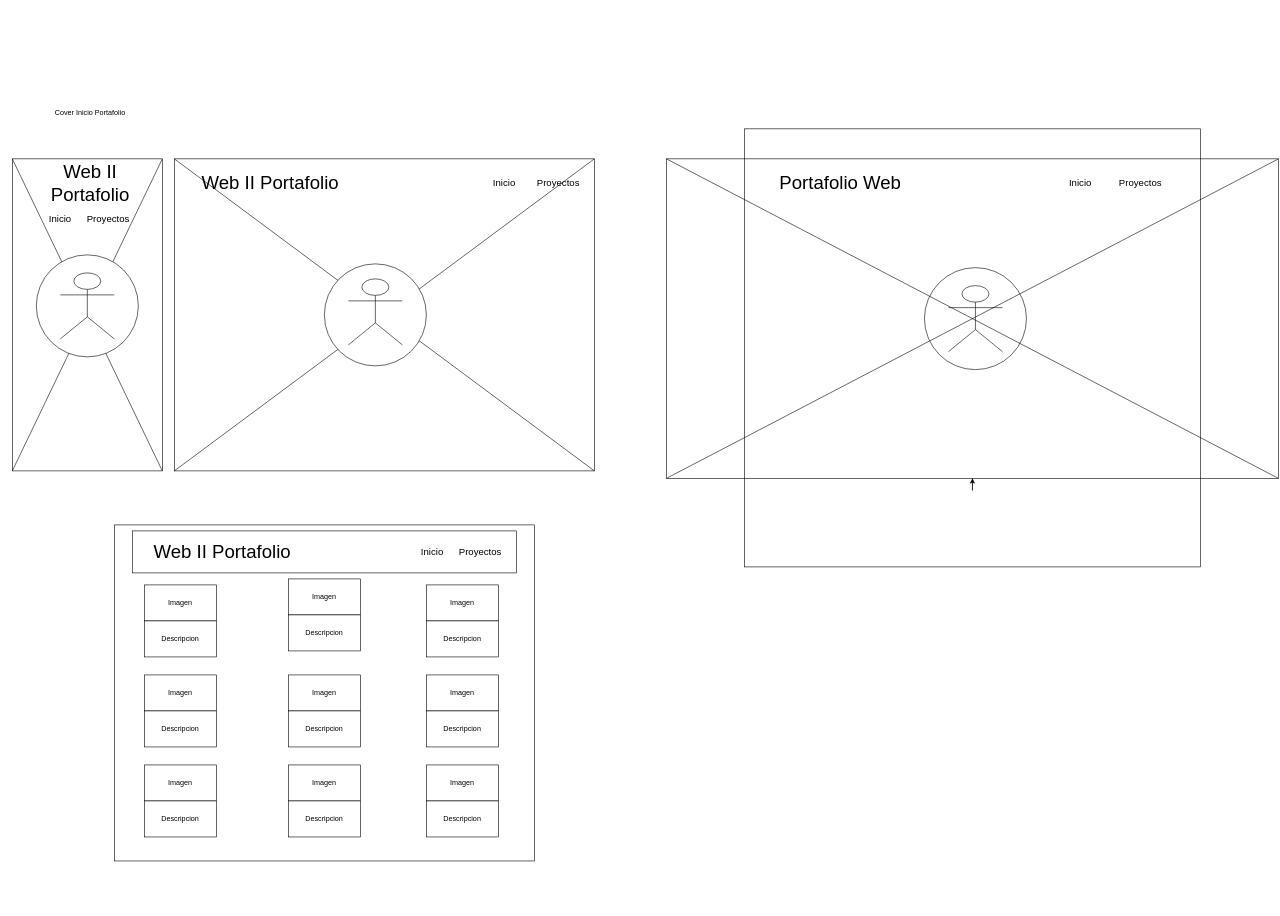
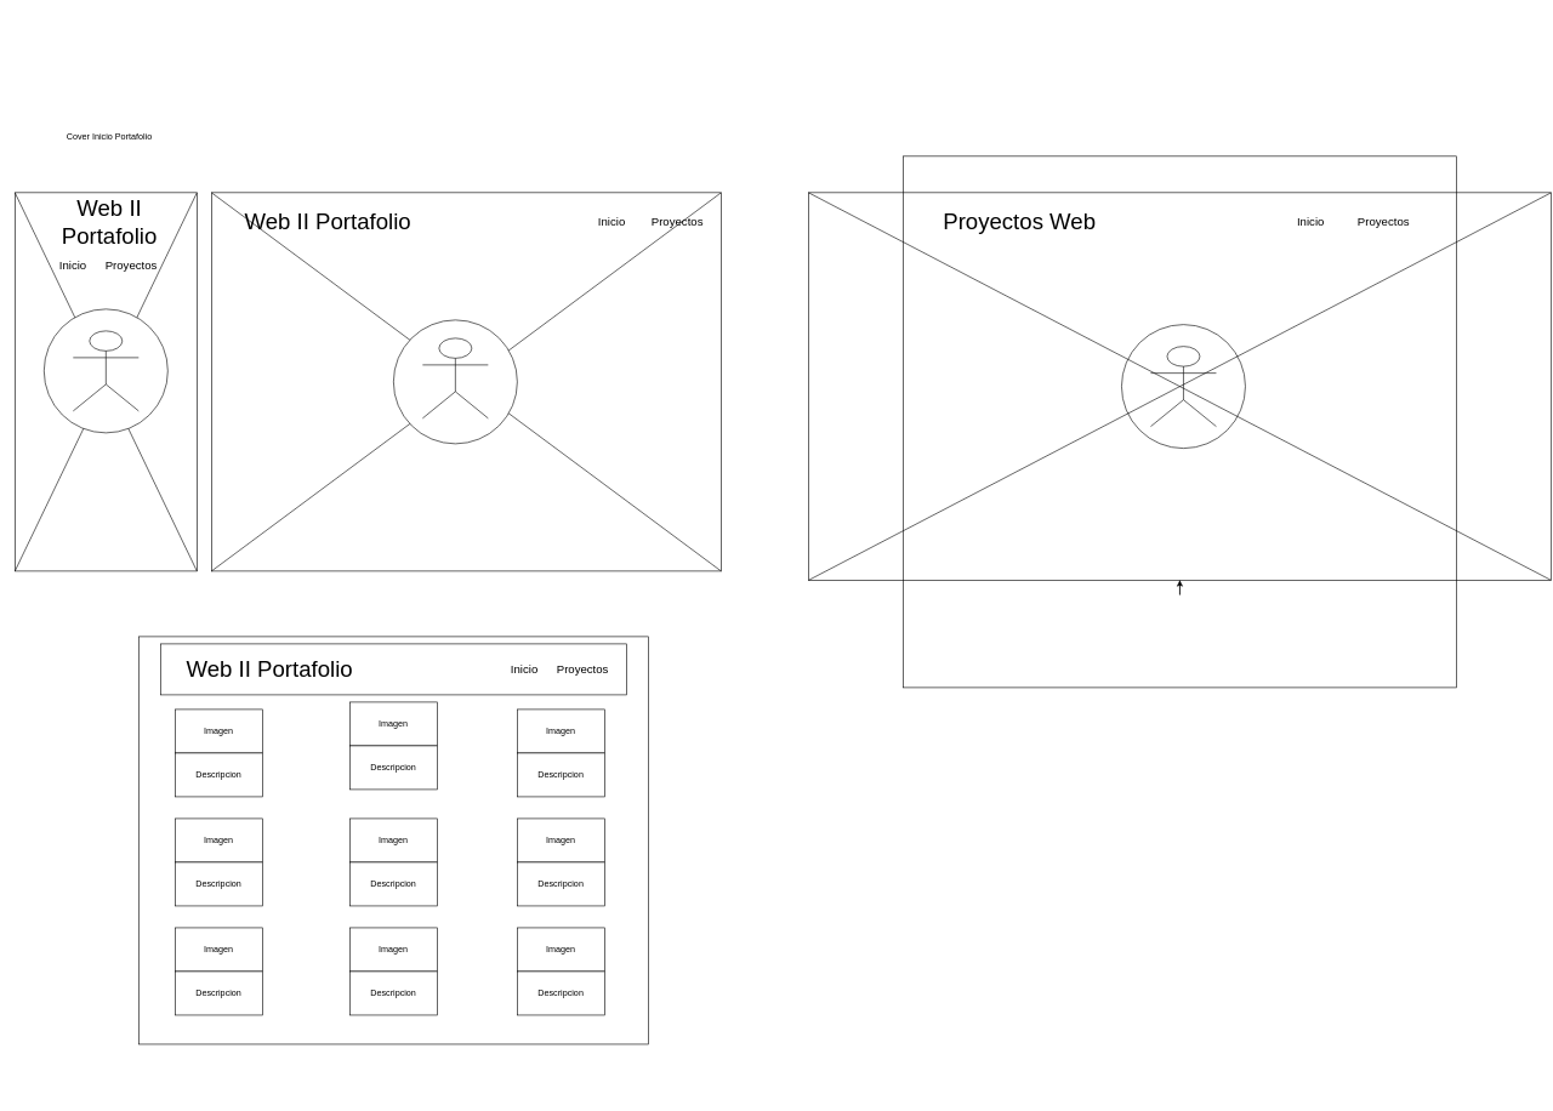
- <mxCell id="22" value="Portafolio Web" style="text;html=1;strokeColor=none;fillColor=none;align=center;verticalAlign=middle;whiteSpace=wrap;rounded=0;fontSize=31;" parent="1" vertex="1"><mxGeometry x="1260" y="294" width="280" height="20" as="geometry" /></mxCell>
+ <mxCell id="22" value="Proyectos Web" style="text;html=1;strokeColor=none;fillColor=none;align=center;verticalAlign=middle;whiteSpace=wrap;rounded=0;fontSize=31;" parent="1" vertex="1"><mxGeometry x="1260" y="294" width="280" height="20" as="geometry" /></mxCell>
